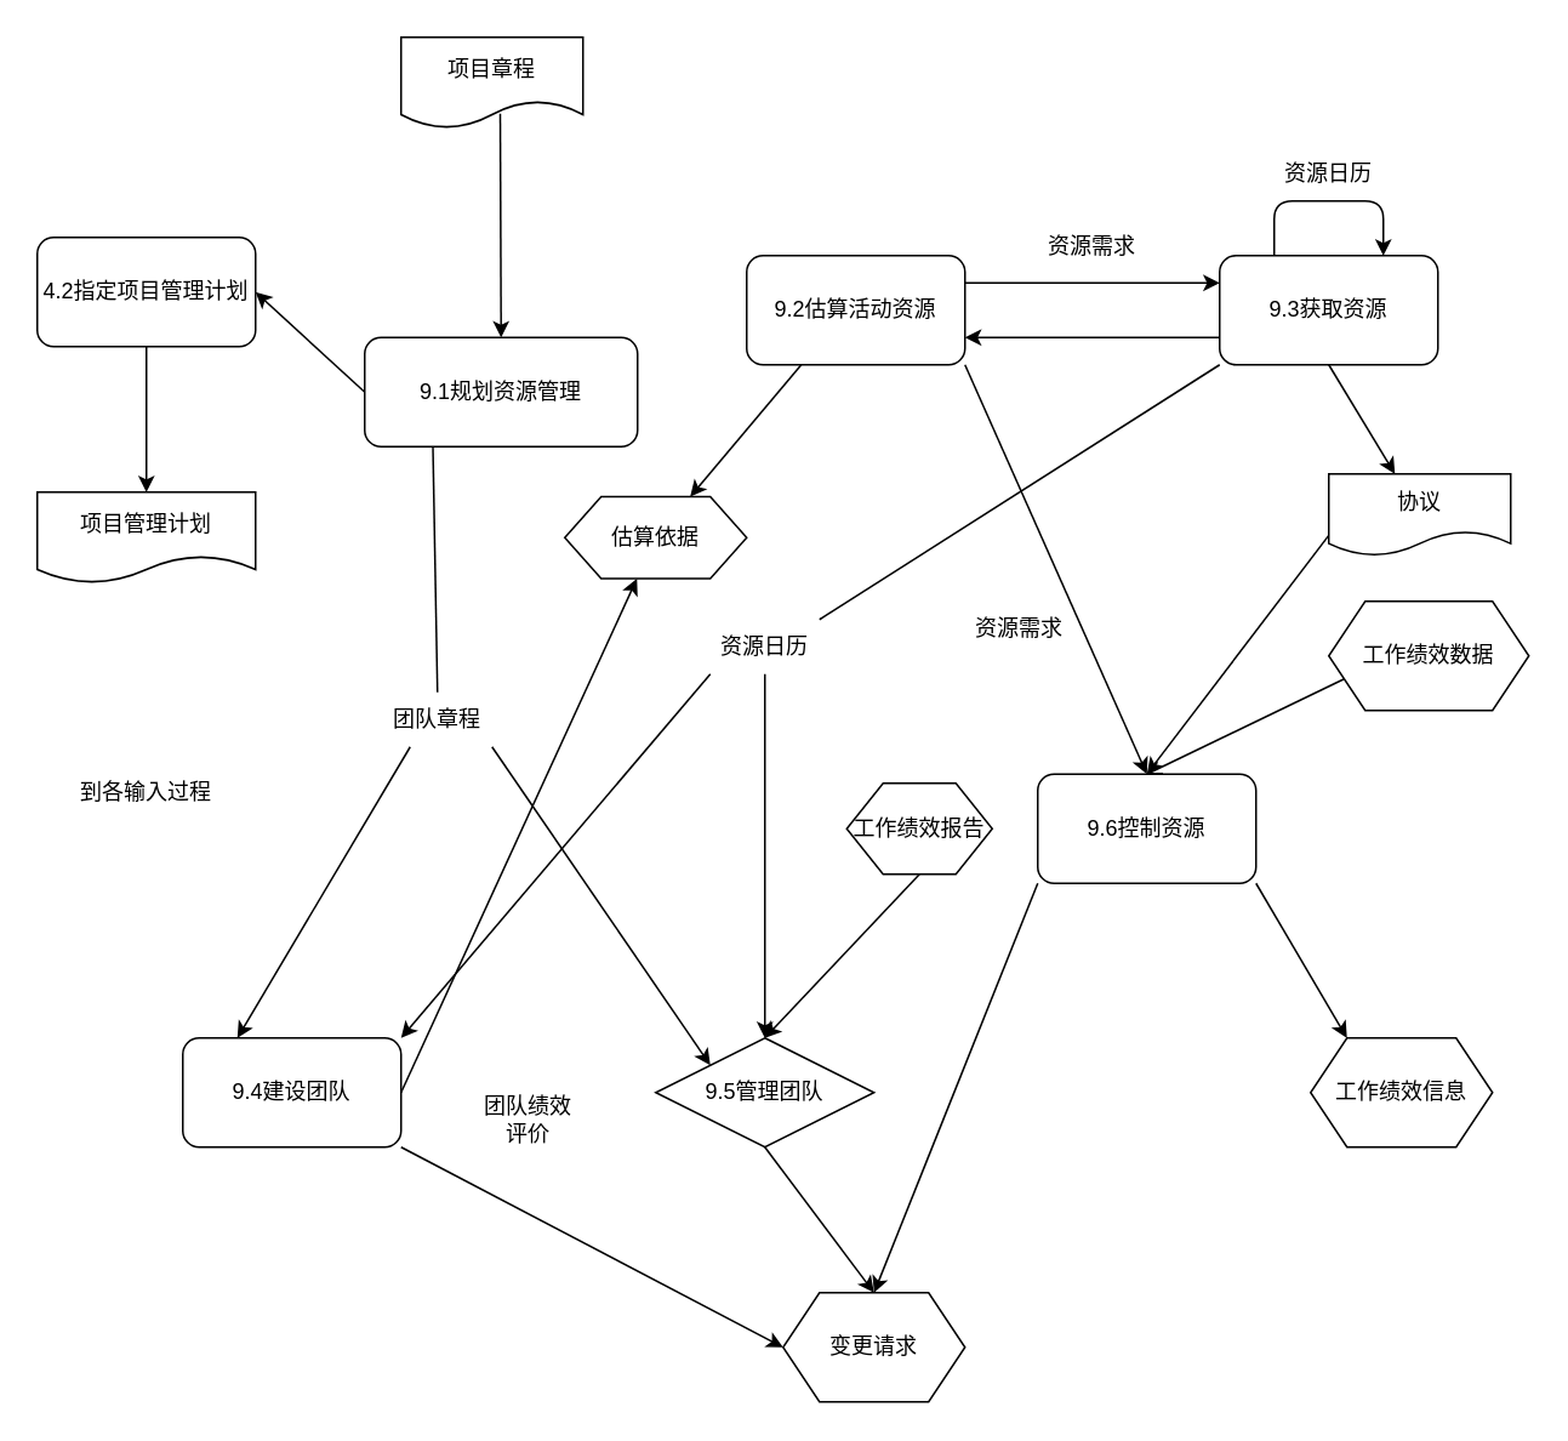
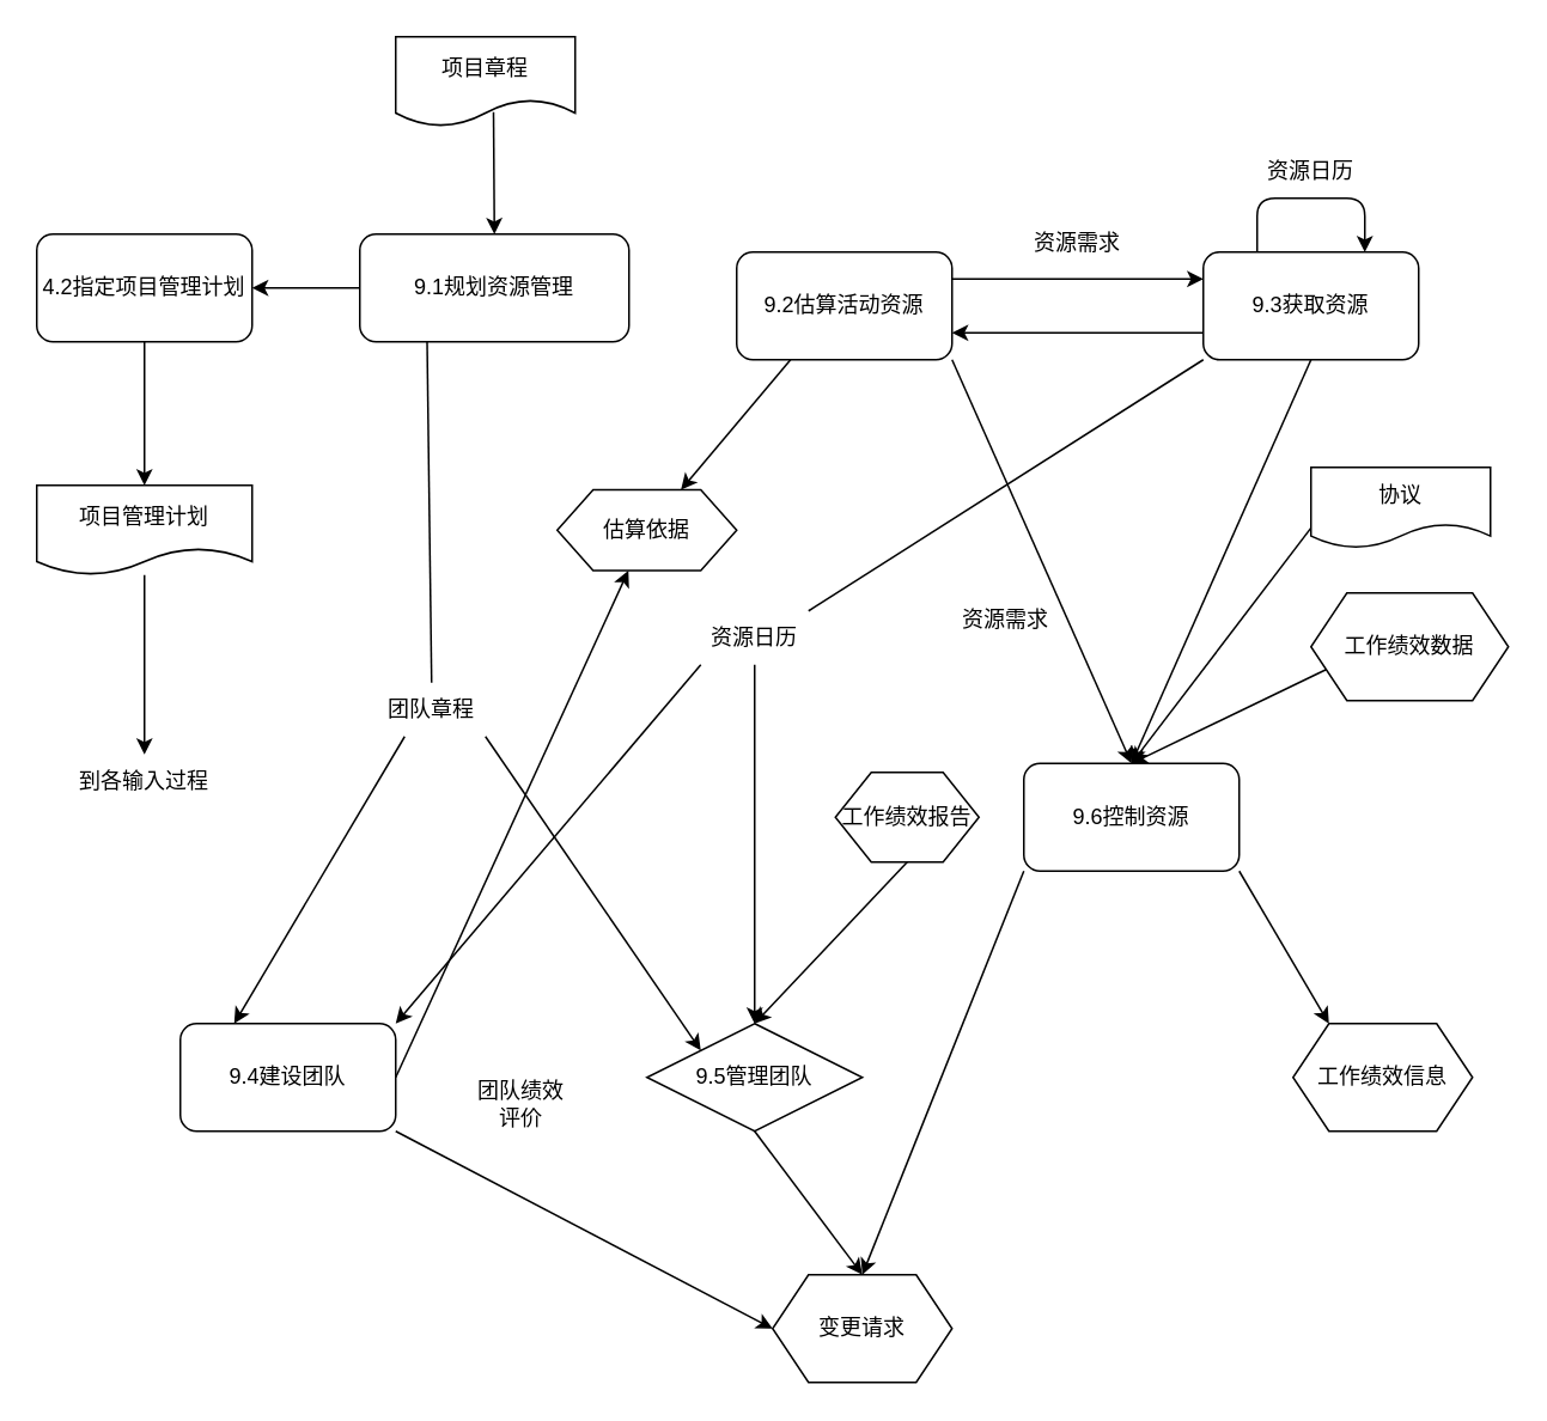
- <mxCell id="6" value="9.1规划资源管理" style="rounded=1;whiteSpace=wrap;html=1;" vertex="1" parent="1"><mxGeometry x="200" y="185" width="150" height="60" as="geometry" /></mxCell>
+ <mxCell id="6" value="9.1规划资源管理" style="rounded=1;whiteSpace=wrap;html=1;" vertex="1" parent="1"><mxGeometry x="200" y="130" width="150" height="60" as="geometry" /></mxCell>
- <mxCell id="19" style="edgeStyle=none;html=1;exitX=0.5;exitY=1;exitDx=0;exitDy=0;" edge="1" parent="1" source="20" target="42"><mxGeometry relative="1" as="geometry"><mxPoint x="670" y="430" as="targetPoint" /></mxGeometry></mxCell>
+ <mxCell id="19" style="edgeStyle=none;html=1;exitX=0.5;exitY=1;exitDx=0;exitDy=0;entryX=0.5;entryY=0;entryDx=0;entryDy=0;" edge="1" parent="1" source="20" target="40"><mxGeometry relative="1" as="geometry"><mxPoint x="670" y="430" as="targetPoint" /></mxGeometry></mxCell>
+ <mxCell id="9" style="edgeStyle=none;html=1;entryX=0.5;entryY=0;entryDx=0;entryDy=0;" edge="1" parent="1" source="10" target="11"><mxGeometry relative="1" as="geometry" /></mxCell>
- <mxCell id="43" style="edgeStyle=none;html=1;exitX=0;exitY=0.75;exitDx=0;exitDy=0;entryX=0.5;entryY=0;entryDx=0;entryDy=0;endArrow=open;" edge="1" parent="1" source="44" target="40"><mxGeometry relative="1" as="geometry" /></mxCell>
+ <mxCell id="43" style="edgeStyle=none;html=1;exitX=0;exitY=0.75;exitDx=0;exitDy=0;entryX=0.5;entryY=0;entryDx=0;entryDy=0;" edge="1" parent="1" source="44" target="40"><mxGeometry relative="1" as="geometry" /></mxCell>
